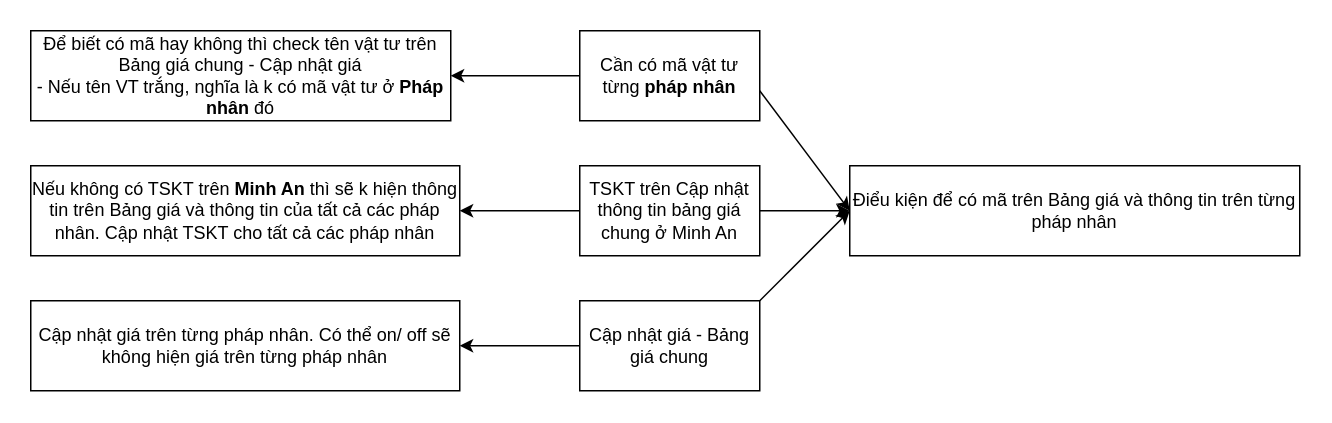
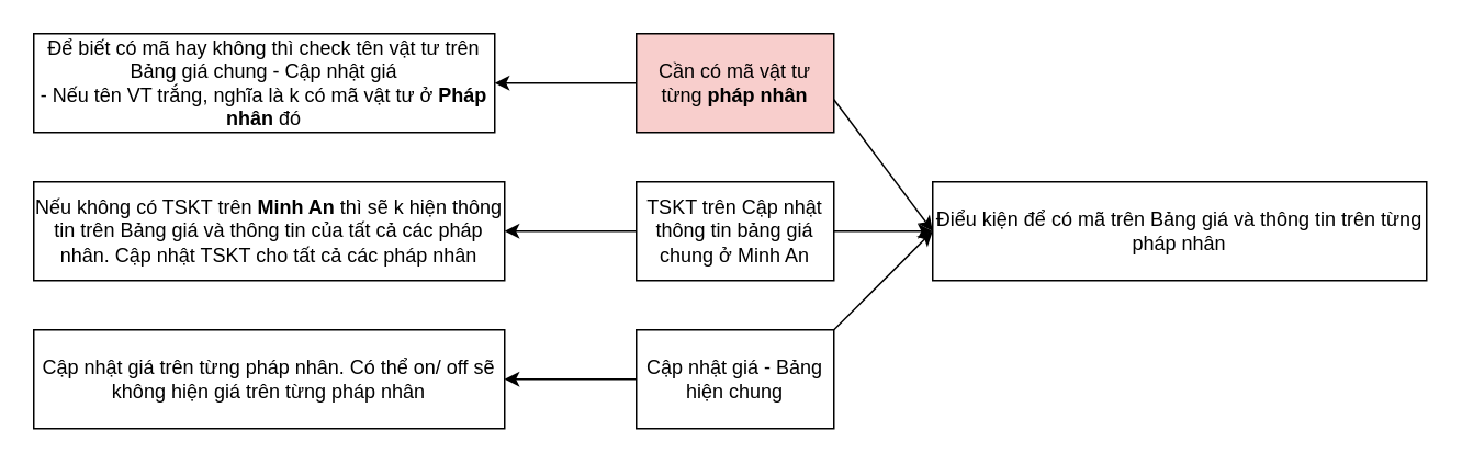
- <mxCell id="9" value="&lt;div&gt;Cần có mã vật tư từng &lt;b&gt;pháp nhân&lt;/b&gt;&lt;/div&gt;" style="rounded=0;whiteSpace=wrap;html=1;" vertex="1" parent="1"><mxGeometry x="386" y="20" width="120" height="60" as="geometry" /></mxCell>
+ <mxCell id="9" value="&lt;div&gt;Cần có mã vật tư từng &lt;b&gt;pháp nhân&lt;/b&gt;&lt;/div&gt;" style="rounded=0;whiteSpace=wrap;html=1;fillColor=#f8cecc;" vertex="1" parent="1"><mxGeometry x="386" y="20" width="120" height="60" as="geometry" /></mxCell>
- <mxCell id="7" value="&lt;div&gt;Cập nhật giá - Bảng giá chung&lt;/div&gt;" style="rounded=0;whiteSpace=wrap;html=1;" vertex="1" parent="1"><mxGeometry x="386" y="200" width="120" height="60" as="geometry" /></mxCell>
+ <mxCell id="7" value="&lt;div&gt;Cập nhật giá - Bảng hiện chung&lt;/div&gt;" style="rounded=0;whiteSpace=wrap;html=1;" vertex="1" parent="1"><mxGeometry x="386" y="200" width="120" height="60" as="geometry" /></mxCell>
